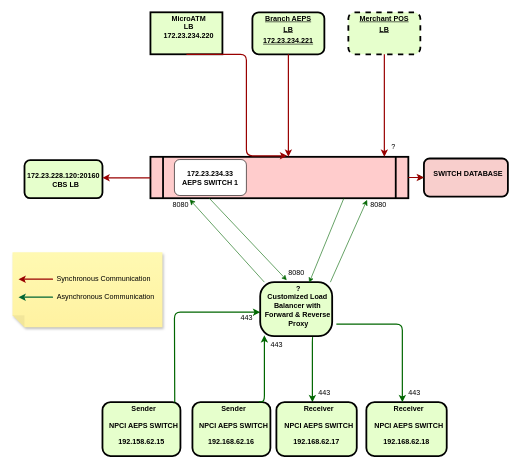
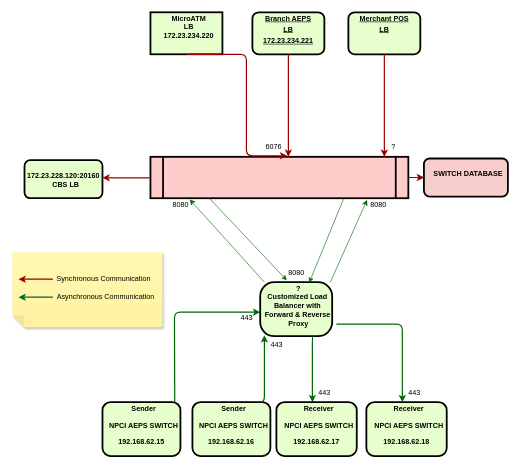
- <mxCell id="6" value="&lt;p style=&quot;margin: 0px; margin-top: 4px; text-align: center; text-decoration: underline;&quot;&gt;&lt;/p&gt;&lt;p style=&quot;text-decoration-line: underline; margin: 4px 0px 0px;&quot;&gt;Merchant POS&lt;/p&gt;&lt;p style=&quot;text-decoration-line: underline; margin: 4px 0px 0px;&quot;&gt;LB&lt;/p&gt;" style="verticalAlign=middle;align=center;overflow=fill;fontSize=12;fontFamily=Helvetica;html=1;rounded=1;fontStyle=1;strokeWidth=3;fillColor=#E6FFCC;dashed=1;" parent="1" vertex="1"><mxGeometry x="580" y="20" width="120" height="70" as="geometry" /></mxCell>
+ <mxCell id="6" value="&lt;p style=&quot;margin: 0px; margin-top: 4px; text-align: center; text-decoration: underline;&quot;&gt;&lt;/p&gt;&lt;p style=&quot;text-decoration-line: underline; margin: 4px 0px 0px;&quot;&gt;Merchant POS&lt;/p&gt;&lt;p style=&quot;text-decoration-line: underline; margin: 4px 0px 0px;&quot;&gt;LB&lt;/p&gt;" style="verticalAlign=middle;align=center;overflow=fill;fontSize=12;fontFamily=Helvetica;html=1;rounded=1;fontStyle=1;strokeWidth=3;fillColor=#E6FFCC" parent="1" vertex="1"><mxGeometry x="580" y="20" width="120" height="70" as="geometry" /></mxCell>
+ <mxCell id="33" value="6076" style="text;html=1;resizable=0;autosize=1;align=center;verticalAlign=middle;points=[];fillColor=none;strokeColor=none;rounded=0;" vertex="1" parent="1"><mxGeometry x="430" y="230" width="50" height="30" as="geometry" /></mxCell>
- <mxCell id="22" value="&lt;b&gt;172.23.234.33&lt;/b&gt;&lt;br&gt;&lt;b&gt;AEPS SWITCH 1&lt;/b&gt;" style="rounded=1;whiteSpace=wrap;html=1;" vertex="1" parent="1"><mxGeometry x="290" y="265.5" width="120" height="60" as="geometry" /></mxCell>
- <mxCell id="8" value="&lt;p style=&quot;margin: 0px; margin-top: 4px; text-align: center; text-decoration: underline;&quot;&gt;&lt;/p&gt;&lt;p style=&quot;margin: 0px; margin-left: 8px;&quot;&gt;&lt;span style=&quot;background-color: initial;&quot;&gt;Sender&lt;/span&gt;&lt;br&gt;&lt;/p&gt;&lt;p style=&quot;margin: 0px; margin-left: 8px;&quot;&gt;&lt;span style=&quot;background-color: initial;&quot;&gt;&lt;br&gt;&lt;/span&gt;&lt;/p&gt;&lt;p style=&quot;margin: 0px; margin-left: 8px;&quot;&gt;NPCI AEPS SWITCH&lt;/p&gt;&lt;p align=&quot;center&quot; class=&quot;MsoNormal&quot;&gt;&lt;span lang=&quot;EN-US&quot;&gt;192.158.62.15&lt;/span&gt;&lt;/p&gt;" style="verticalAlign=middle;align=center;overflow=fill;fontSize=12;fontFamily=Helvetica;html=1;rounded=1;fontStyle=1;strokeWidth=3;fillColor=#E6FFCC" parent="1" vertex="1"><mxGeometry x="170" y="670" width="130" height="90" as="geometry" /></mxCell>
+ <mxCell id="8" value="&lt;p style=&quot;margin: 0px; margin-top: 4px; text-align: center; text-decoration: underline;&quot;&gt;&lt;/p&gt;&lt;p style=&quot;margin: 0px; margin-left: 8px;&quot;&gt;&lt;span style=&quot;background-color: initial;&quot;&gt;Sender&lt;/span&gt;&lt;br&gt;&lt;/p&gt;&lt;p style=&quot;margin: 0px; margin-left: 8px;&quot;&gt;&lt;span style=&quot;background-color: initial;&quot;&gt;&lt;br&gt;&lt;/span&gt;&lt;/p&gt;&lt;p style=&quot;margin: 0px; margin-left: 8px;&quot;&gt;NPCI AEPS SWITCH&lt;/p&gt;&lt;p align=&quot;center&quot; class=&quot;MsoNormal&quot;&gt;&lt;span lang=&quot;EN-US&quot;&gt;192.168.62.15&lt;/span&gt;&lt;/p&gt;" style="verticalAlign=middle;align=center;overflow=fill;fontSize=12;fontFamily=Helvetica;html=1;rounded=1;fontStyle=1;strokeWidth=3;fillColor=#E6FFCC" parent="1" vertex="1"><mxGeometry x="170" y="670" width="130" height="90" as="geometry" /></mxCell>
